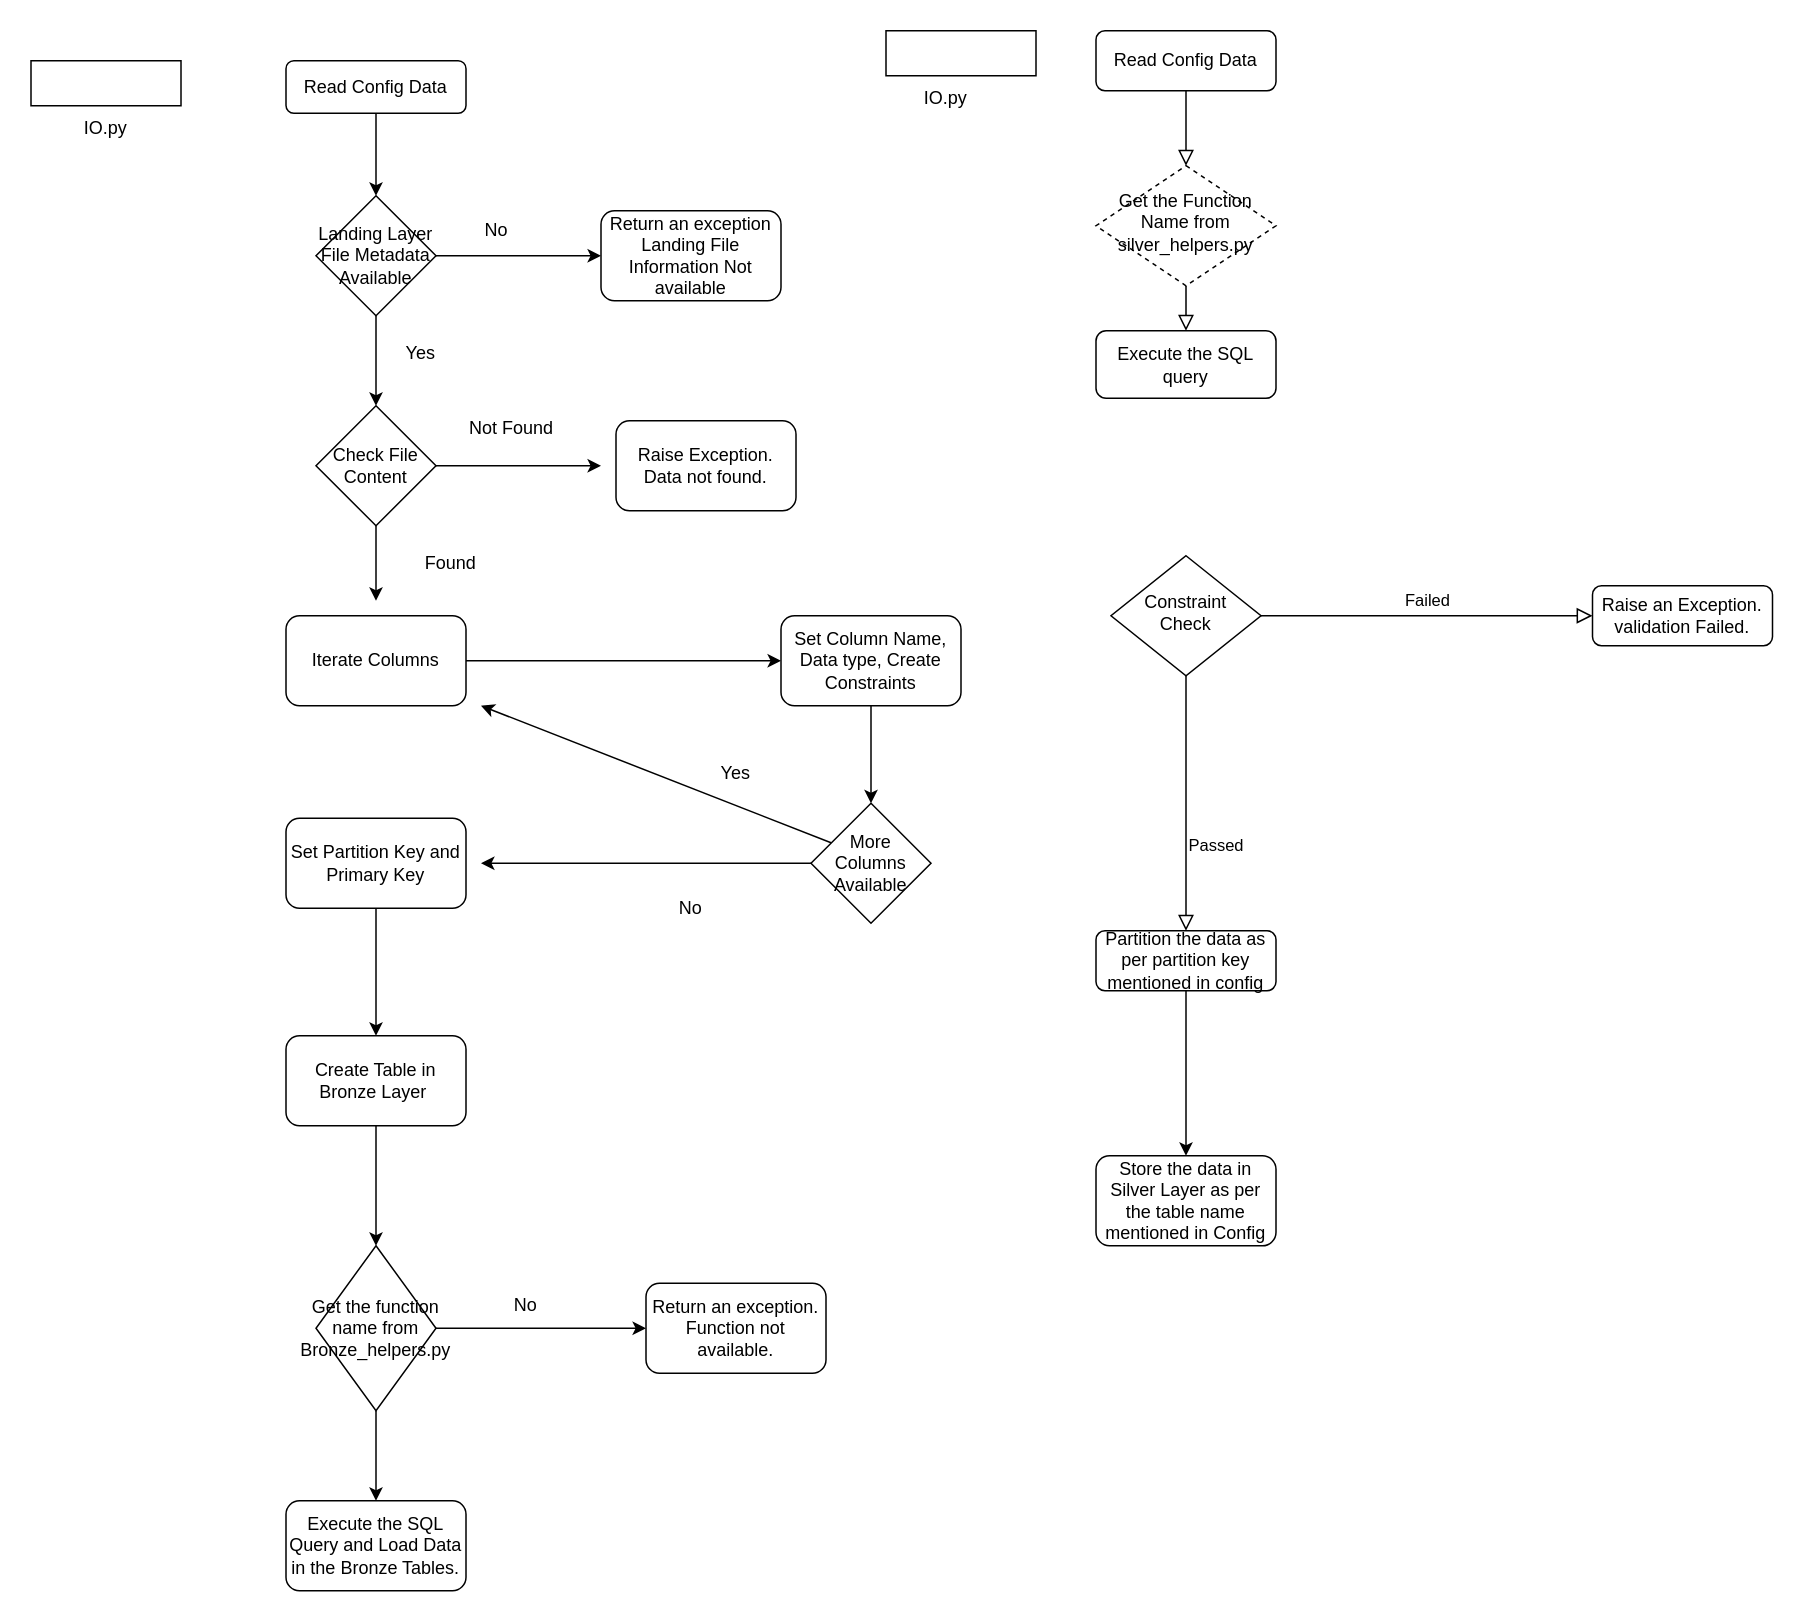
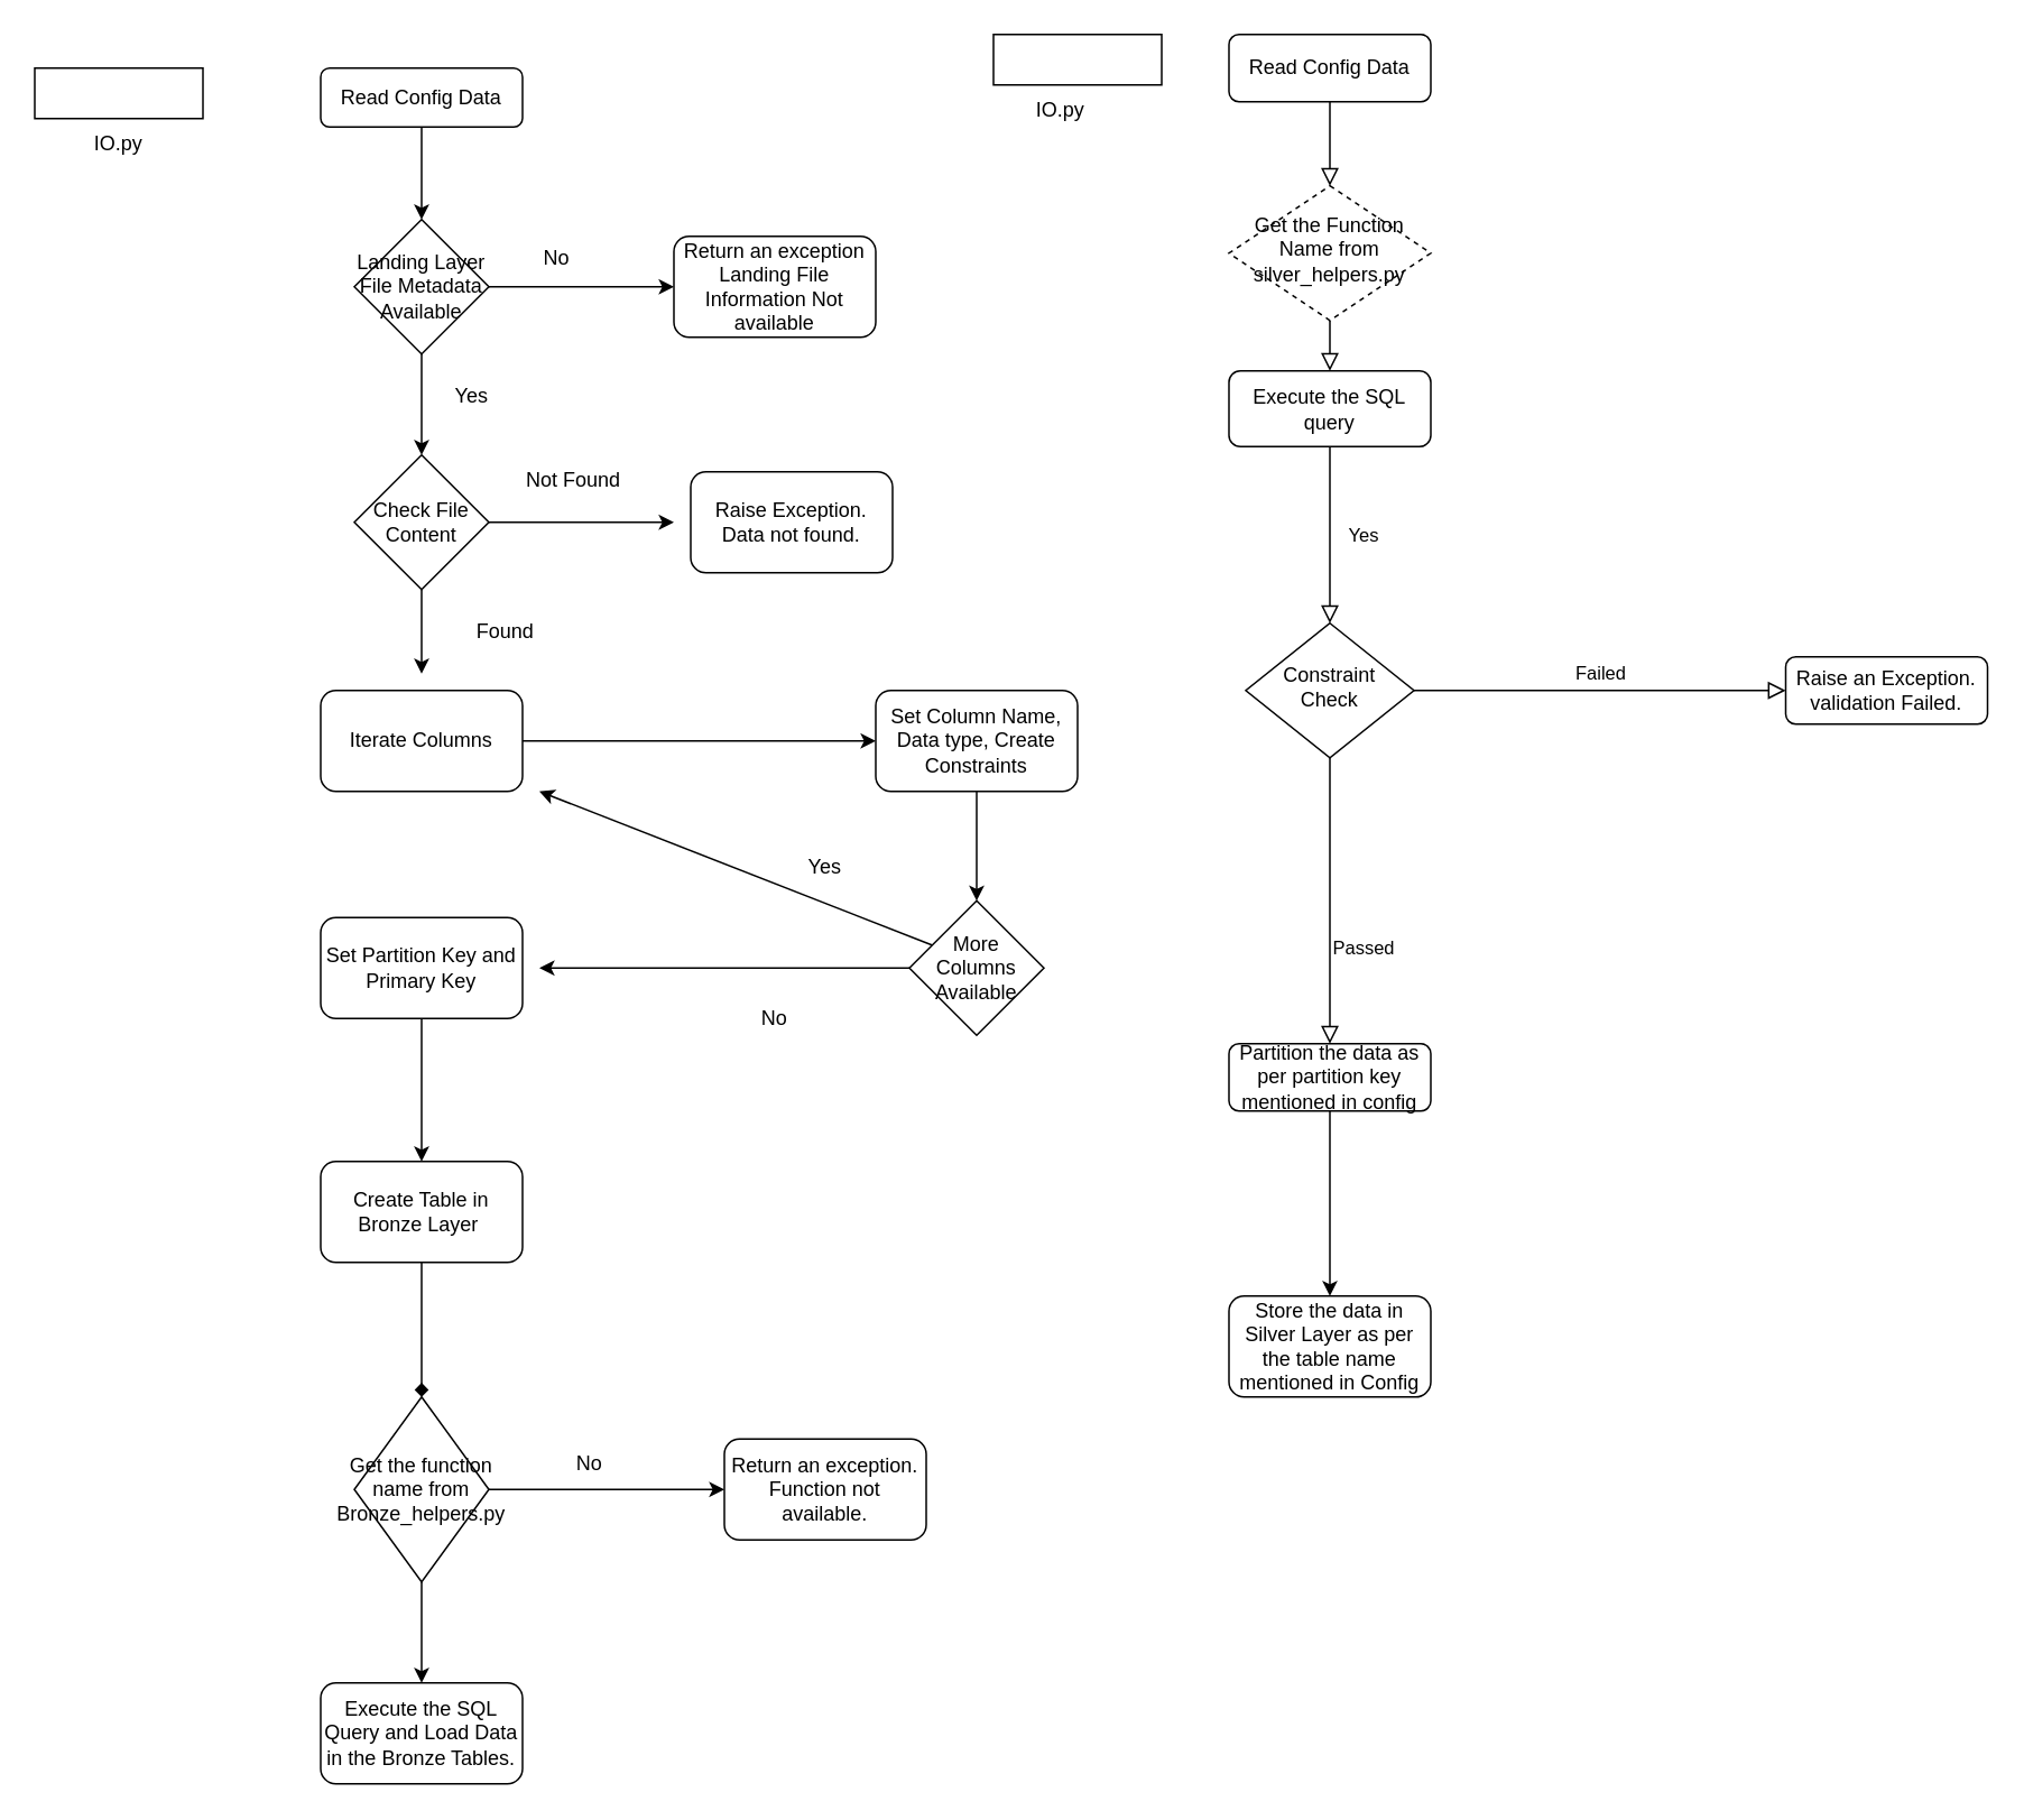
+ <mxCell id="4" value="Yes" style="rounded=0;html=1;jettySize=auto;orthogonalLoop=1;fontSize=11;endArrow=block;endFill=0;endSize=8;strokeWidth=1;shadow=0;labelBackgroundColor=none;edgeStyle=orthogonalEdgeStyle;" parent="1" source="15" target="8" edge="1"><mxGeometry y="20" relative="1" as="geometry"><mxPoint as="offset" /></mxGeometry></mxCell>
- <mxCell id="41" value="" style="edgeStyle=orthogonalEdgeStyle;rounded=0;orthogonalLoop=1;jettySize=auto;html=1;" parent="1" source="42" target="47" edge="1"><mxGeometry relative="1" as="geometry" /></mxCell>
+ <mxCell id="41" value="" style="edgeStyle=orthogonalEdgeStyle;rounded=0;orthogonalLoop=1;jettySize=auto;html=1;endArrow=diamond;" parent="1" source="42" target="47" edge="1"><mxGeometry relative="1" as="geometry" /></mxCell>
